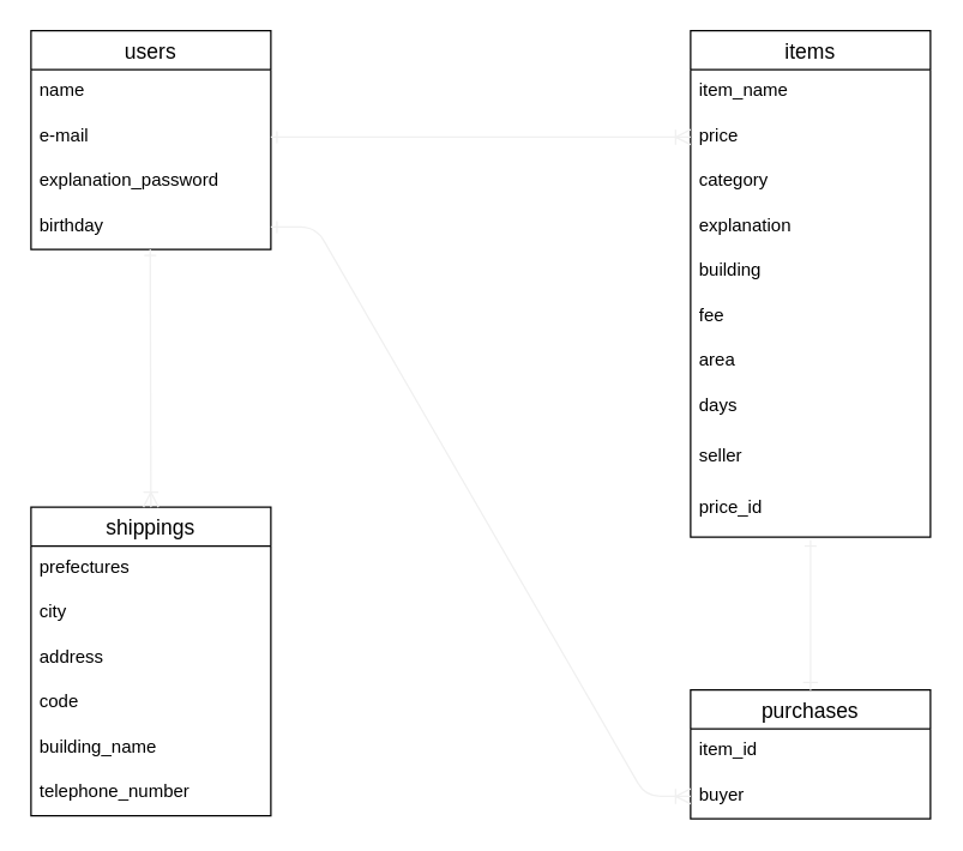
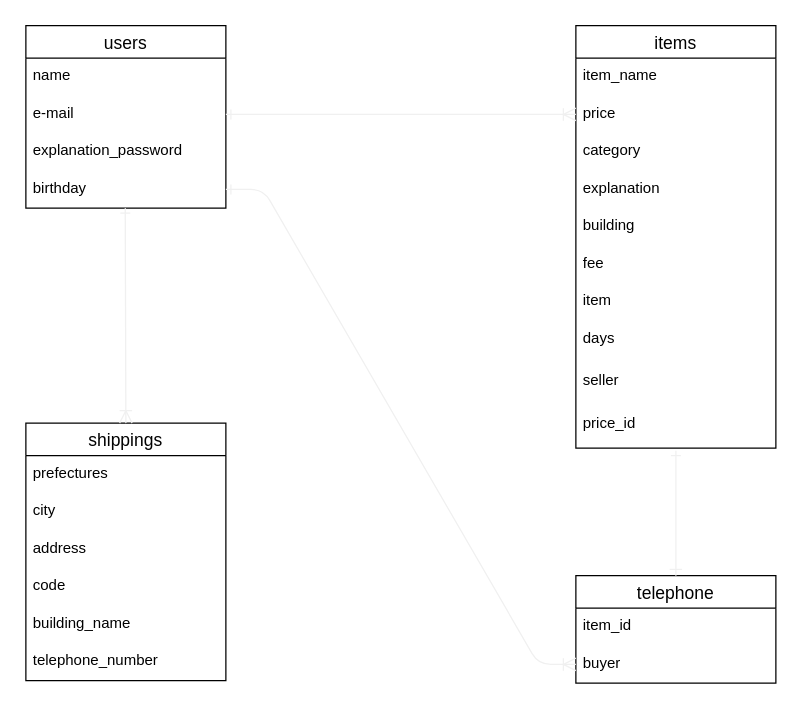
- <mxCell id="21" value="area" style="text;strokeColor=none;fillColor=none;spacingLeft=4;spacingRight=4;overflow=hidden;rotatable=0;points=[[0,0.5],[1,0.5]];portConstraint=eastwest;fontSize=12;" parent="14" vertex="1"><mxGeometry y="206" width="160" height="30" as="geometry" /></mxCell>
+ <mxCell id="21" value="item" style="text;strokeColor=none;fillColor=none;spacingLeft=4;spacingRight=4;overflow=hidden;rotatable=0;points=[[0,0.5],[1,0.5]];portConstraint=eastwest;fontSize=12;" parent="14" vertex="1"><mxGeometry y="206" width="160" height="30" as="geometry" /></mxCell>
- <mxCell id="25" value="purchases" style="swimlane;fontStyle=0;childLayout=stackLayout;horizontal=1;startSize=26;horizontalStack=0;resizeParent=1;resizeParentMax=0;resizeLast=0;collapsible=1;marginBottom=0;align=center;fontSize=14;" parent="1" vertex="1"><mxGeometry x="460" y="460" width="160" height="86" as="geometry" /></mxCell>
+ <mxCell id="25" value="telephone" style="swimlane;fontStyle=0;childLayout=stackLayout;horizontal=1;startSize=26;horizontalStack=0;resizeParent=1;resizeParentMax=0;resizeLast=0;collapsible=1;marginBottom=0;align=center;fontSize=14;" parent="1" vertex="1"><mxGeometry x="460" y="460" width="160" height="86" as="geometry" /></mxCell>
